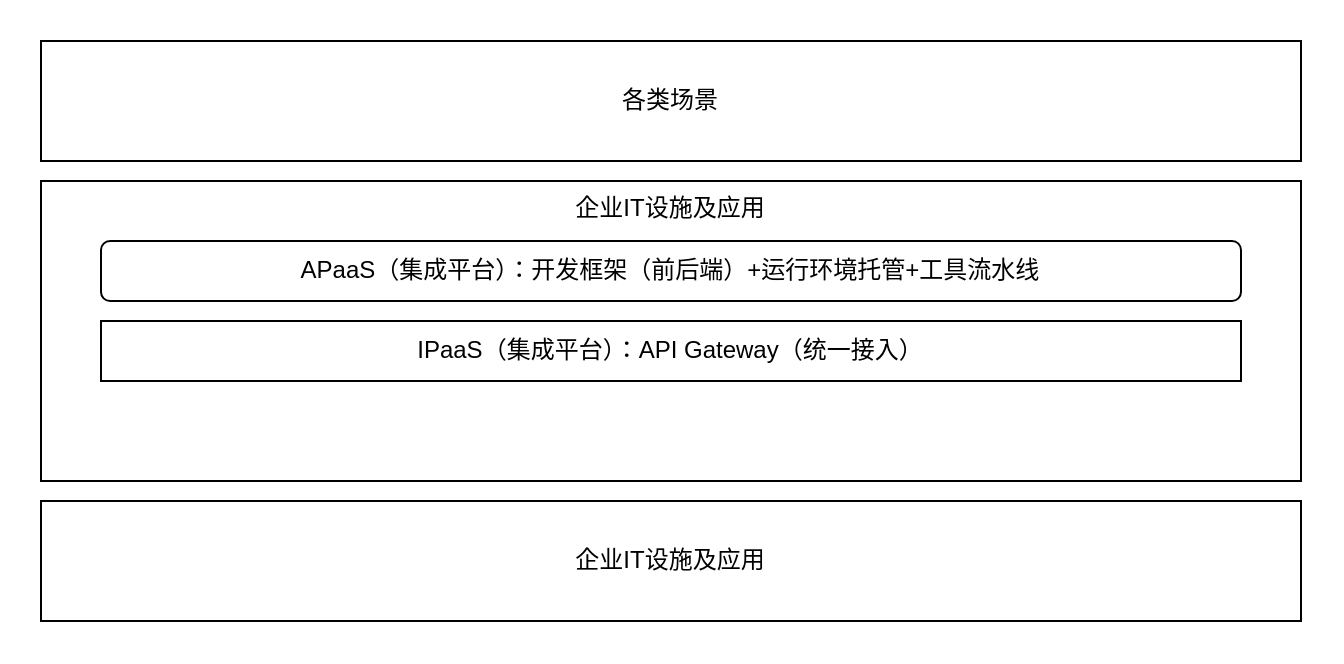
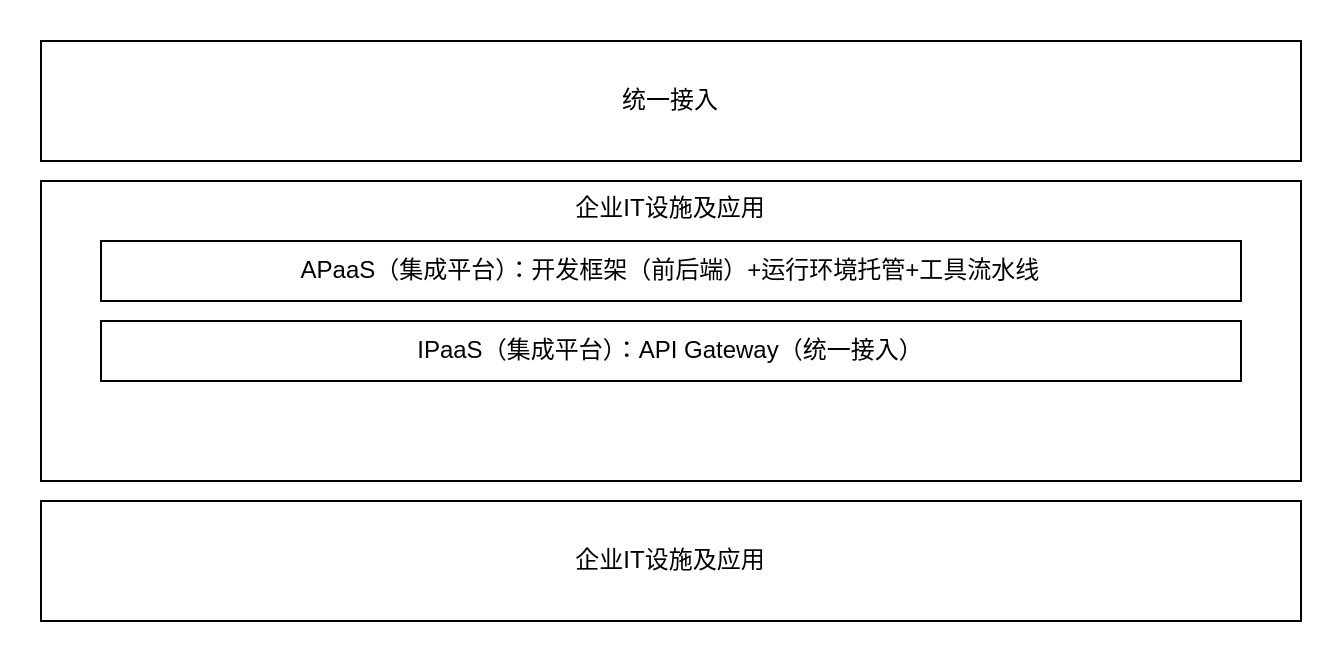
- <mxCell id="6" value="各类场景" style="rounded=0;whiteSpace=wrap;html=1;" vertex="1" parent="1"><mxGeometry x="20" y="20" width="630" height="60" as="geometry" /></mxCell>
+ <mxCell id="6" value="统一接入" style="rounded=0;whiteSpace=wrap;html=1;" vertex="1" parent="1"><mxGeometry x="20" y="20" width="630" height="60" as="geometry" /></mxCell>
- <mxCell id="4" value="APaaS（集成平台）：开发框架（前后端）+运行环境托管+工具流水线" style="whiteSpace=wrap;html=1;rounded=1;" vertex="1" parent="1"><mxGeometry x="50" y="120" width="570" height="30" as="geometry" /></mxCell>
+ <mxCell id="4" value="APaaS（集成平台）：开发框架（前后端）+运行环境托管+工具流水线" style="rounded=0;whiteSpace=wrap;html=1;" vertex="1" parent="1"><mxGeometry x="50" y="120" width="570" height="30" as="geometry" /></mxCell>
